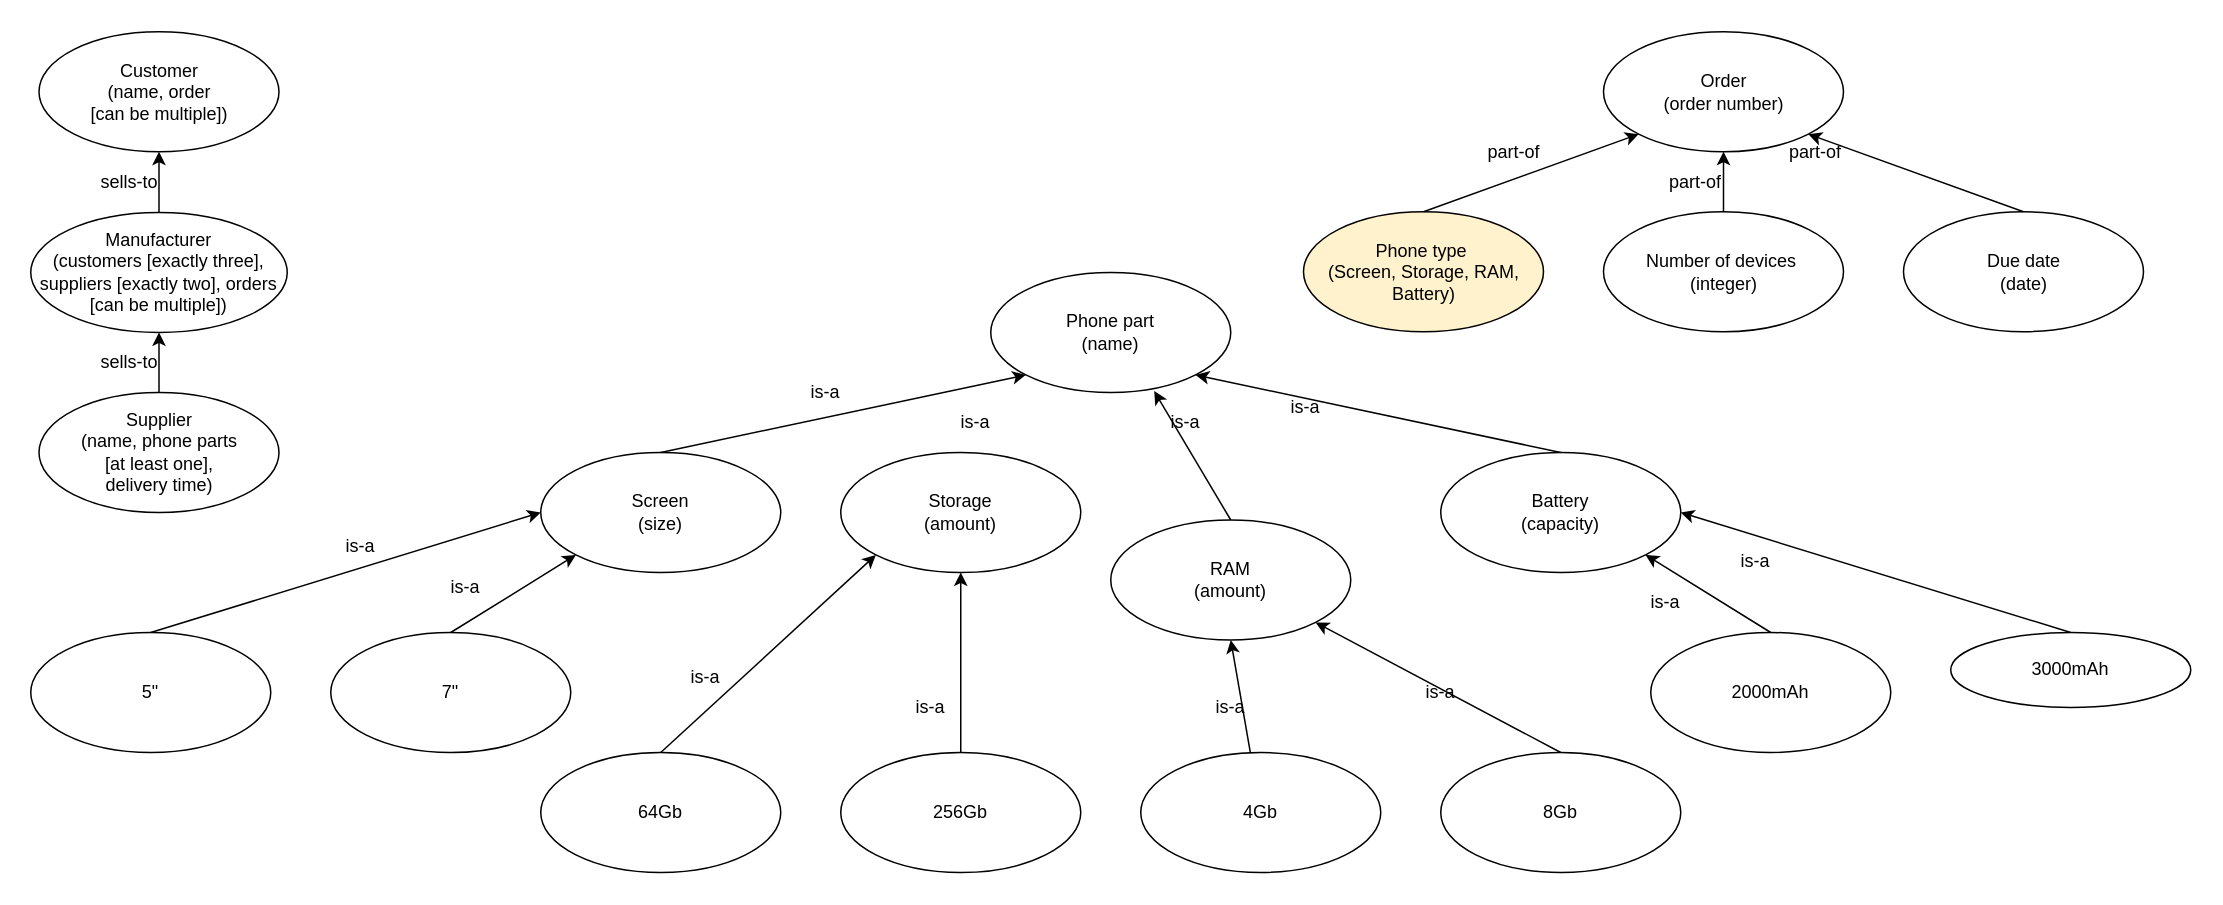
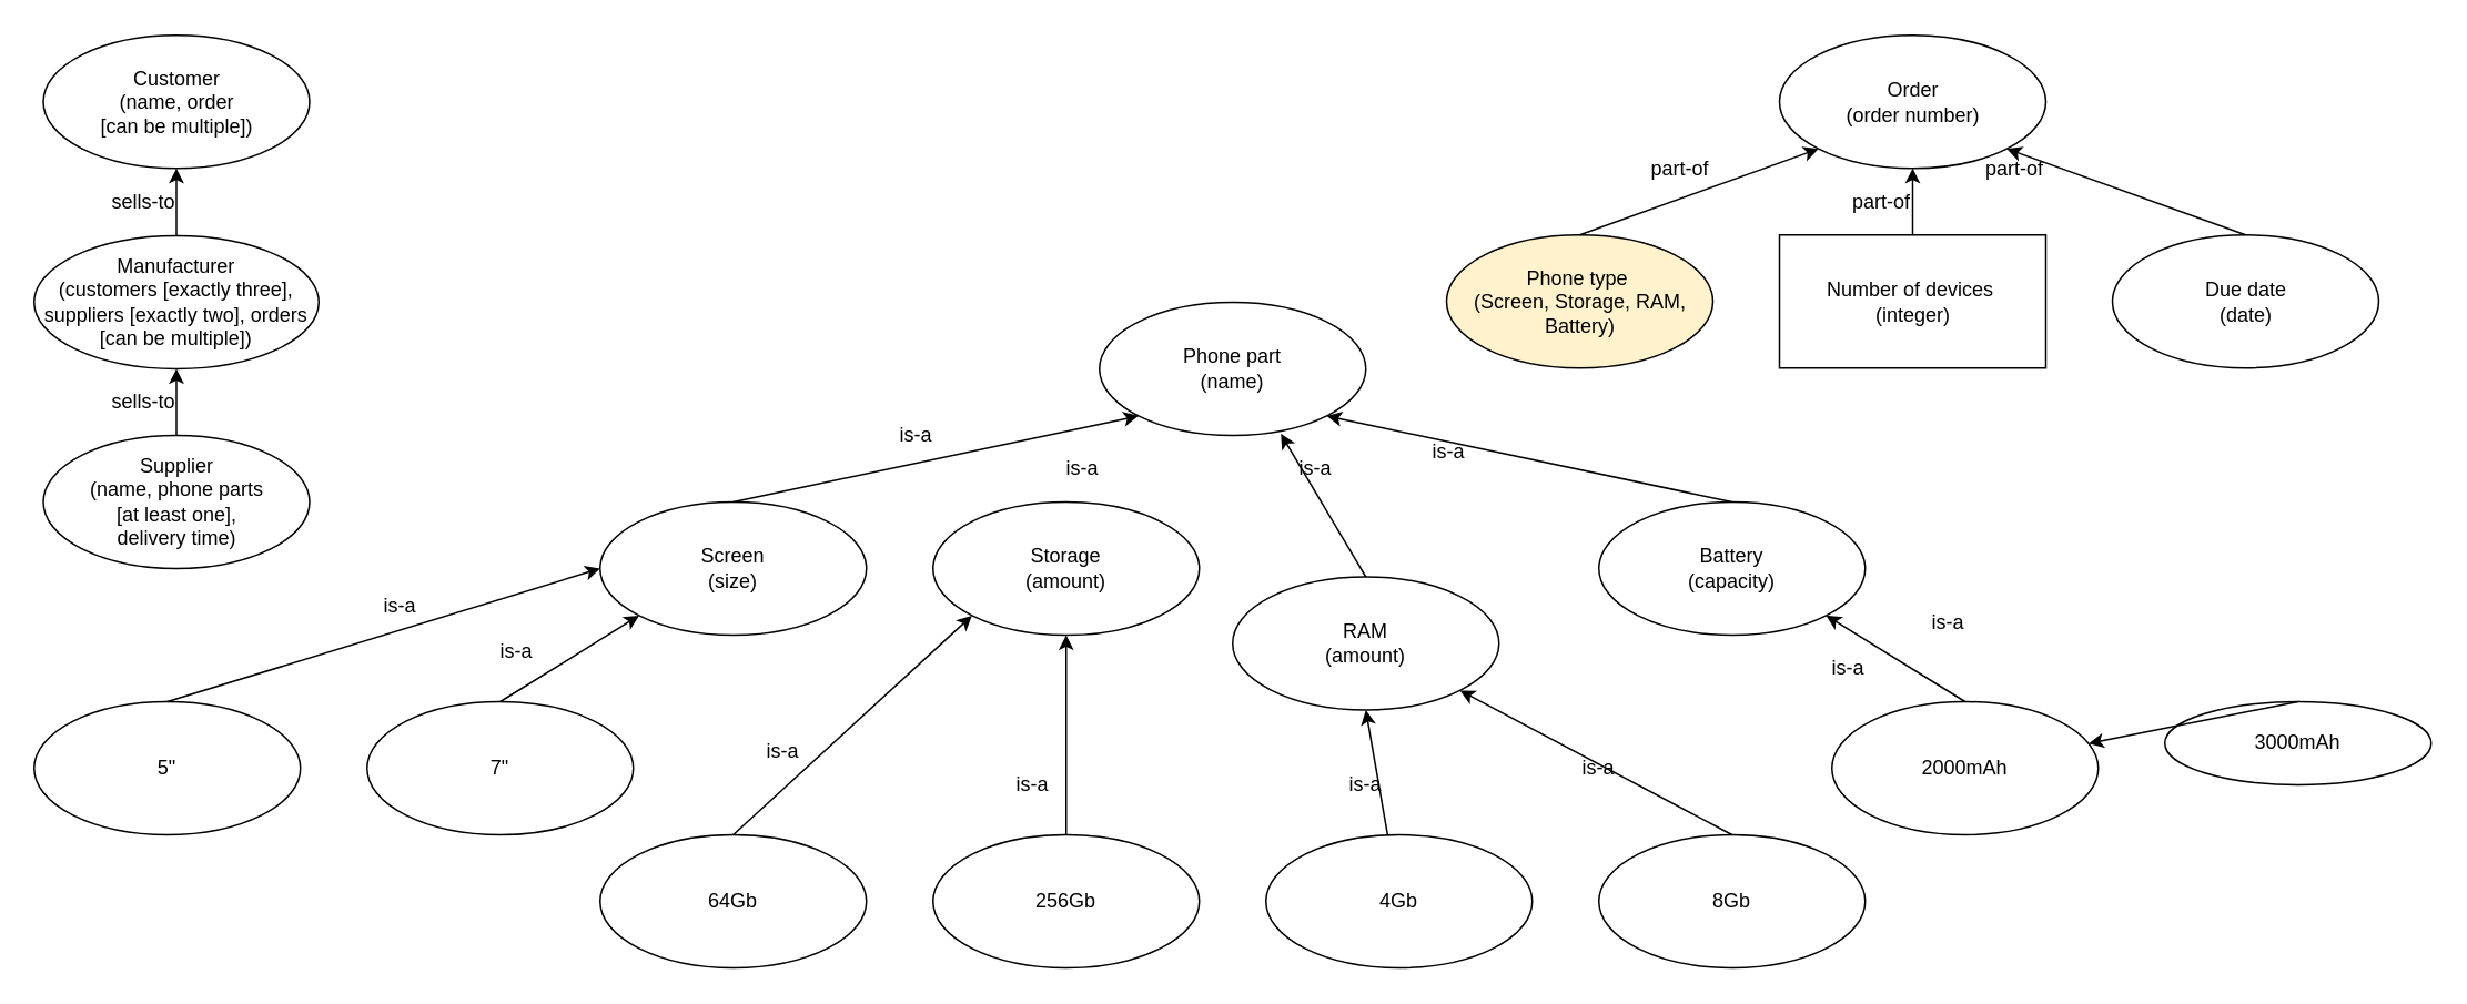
- <mxCell id="48" value="Number of devices&amp;nbsp;&lt;br&gt;(integer)" style="ellipse;whiteSpace=wrap;html=1;" vertex="1" parent="1"><mxGeometry x="1068.5" y="140.5" width="160" height="80" as="geometry" /></mxCell>
+ <mxCell id="48" value="Number of devices&amp;nbsp;&lt;br&gt;(integer)" style="whiteSpace=wrap;html=1;rounded=0;" vertex="1" parent="1"><mxGeometry x="1068.5" y="140.5" width="160" height="80" as="geometry" /></mxCell>
- <mxCell id="25" value="" style="endArrow=classic;html=1;exitX=0.5;exitY=0;exitDx=0;exitDy=0;entryX=1;entryY=0.5;entryDx=0;entryDy=0;" edge="1" parent="1" source="19" target="6"><mxGeometry width="50" height="50" relative="1" as="geometry"><mxPoint x="780" y="691" as="sourcePoint" /><mxPoint x="830" y="641" as="targetPoint" /></mxGeometry></mxCell>
+ <mxCell id="25" value="" style="endArrow=classic;html=1;exitX=0.5;exitY=0;exitDx=0;exitDy=0;" edge="1" parent="1" source="19" target="18"><mxGeometry width="50" height="50" relative="1" as="geometry"><mxPoint x="780" y="691" as="sourcePoint" /><mxPoint x="830" y="641" as="targetPoint" /></mxGeometry></mxCell>
